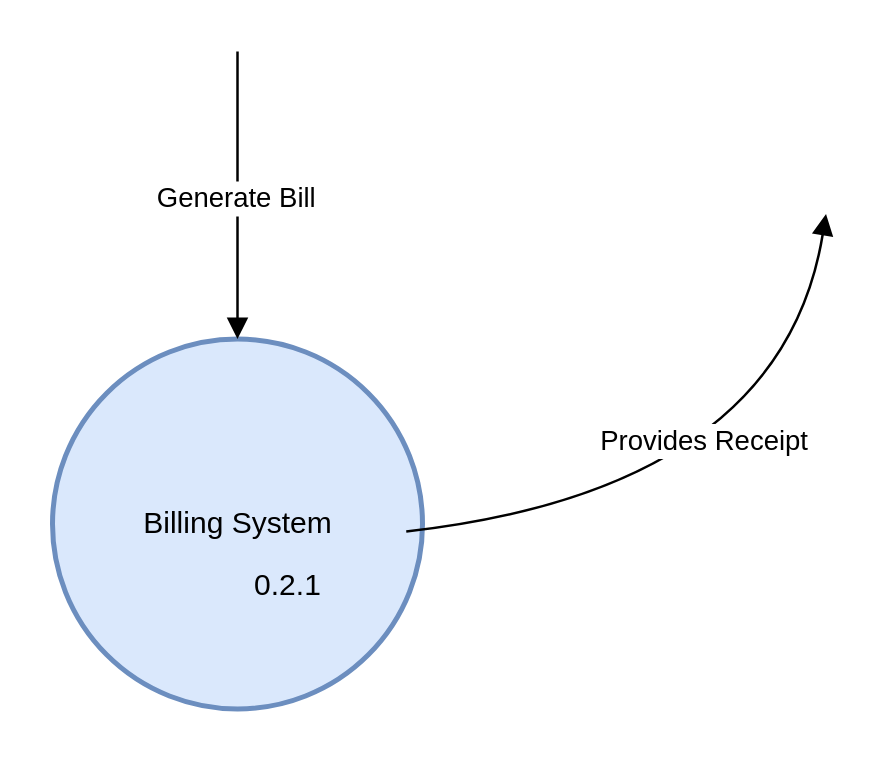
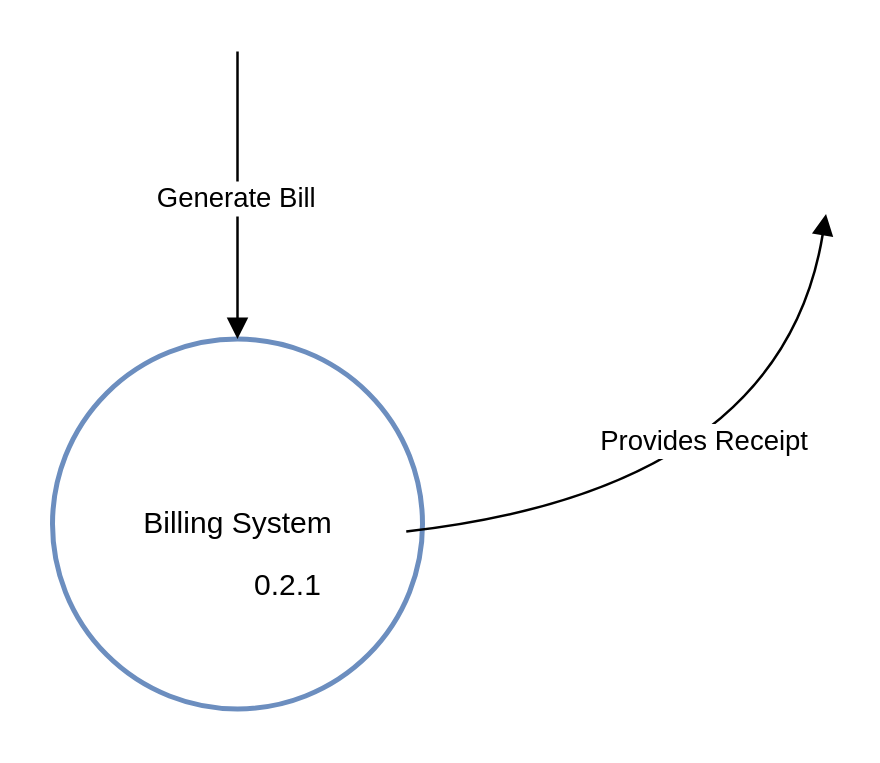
- <mxCell id="2" value="Billing System" style="ellipse;aspect=fixed;strokeWidth=2;whiteSpace=wrap;fillColor=#dae8fc;strokeColor=#6c8ebf;" vertex="1" parent="1"><mxGeometry x="20.5" y="135" width="148" height="148" as="geometry" /></mxCell>
+ <mxCell id="2" value="Billing System" style="ellipse;aspect=fixed;strokeWidth=2;whiteSpace=wrap;fillColor=#ffffff;strokeColor=#6c8ebf;" vertex="1" parent="1"><mxGeometry x="20.5" y="135" width="148" height="148" as="geometry" /></mxCell>
